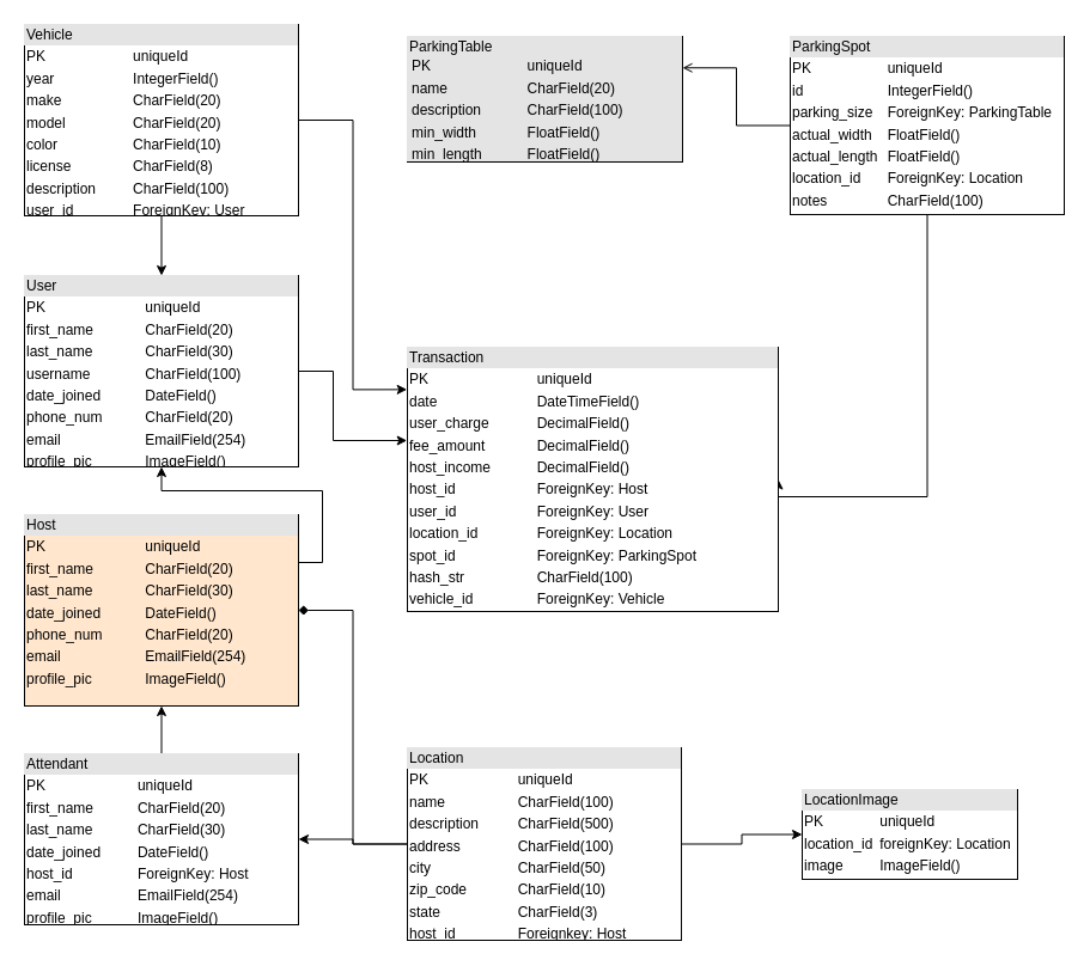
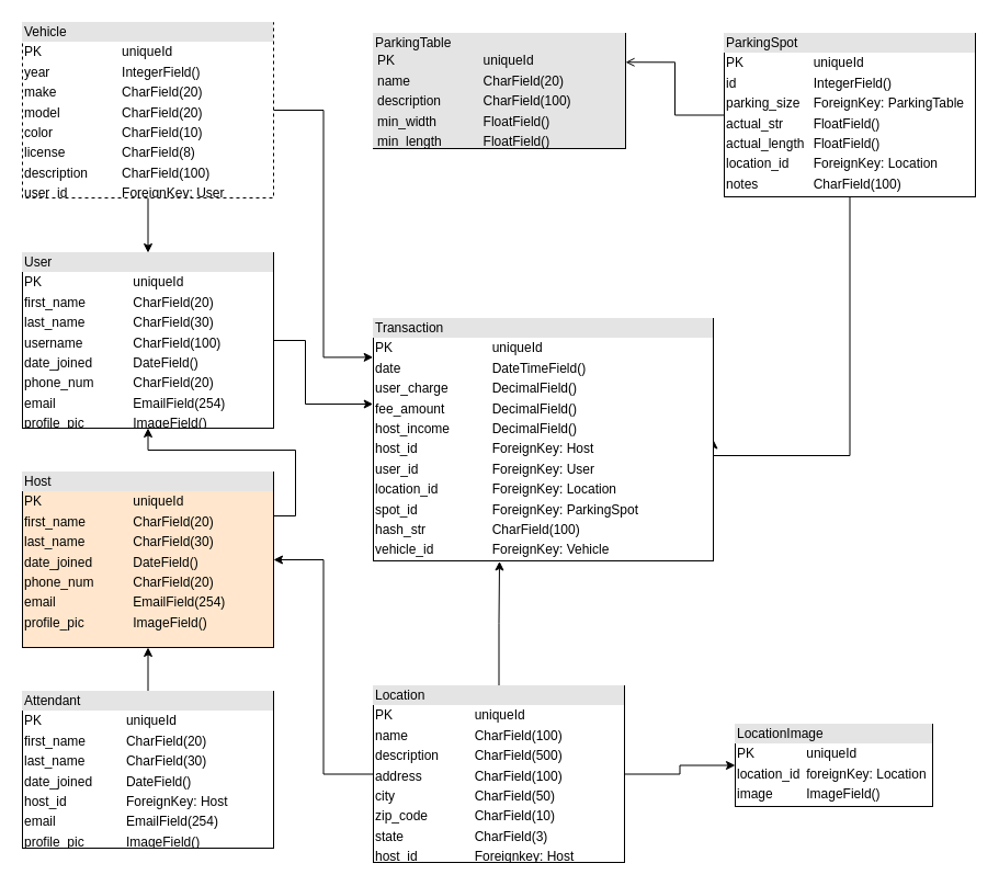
- <mxCell id="19" value="&lt;div style=&quot;box-sizing: border-box ; width: 100% ; background: #e4e4e4 ; padding: 2px&quot;&gt;ParkingSpot&lt;/div&gt;&lt;table style=&quot;width: 100% ; font-size: 1em&quot; cellpadding=&quot;2&quot; cellspacing=&quot;0&quot;&gt;&lt;tbody&gt;&lt;tr&gt;&lt;td&gt;PK&lt;/td&gt;&lt;td&gt;uniqueId&lt;/td&gt;&lt;/tr&gt;&lt;tr&gt;&lt;td&gt;id&lt;/td&gt;&lt;td&gt;IntegerField()&lt;/td&gt;&lt;/tr&gt;&lt;tr&gt;&lt;td&gt;parking_size&lt;/td&gt;&lt;td&gt;ForeignKey: ParkingTable&lt;/td&gt;&lt;/tr&gt;&lt;tr&gt;&lt;td&gt;actual_width&lt;/td&gt;&lt;td&gt;FloatField()&lt;/td&gt;&lt;/tr&gt;&lt;tr&gt;&lt;td&gt;actual_length&lt;br&gt;&lt;/td&gt;&lt;td&gt;FloatField()&lt;/td&gt;&lt;/tr&gt;&lt;tr&gt;&lt;td&gt;location_id&lt;/td&gt;&lt;td&gt;ForeignKey: Location&lt;/td&gt;&lt;/tr&gt;&lt;tr&gt;&lt;td&gt;notes&lt;/td&gt;&lt;td&gt;CharField(100)&lt;/td&gt;&lt;/tr&gt;&lt;/tbody&gt;&lt;/table&gt;" style="verticalAlign=top;align=left;overflow=fill;html=1;" vertex="1" parent="1"><mxGeometry x="660" y="30" width="229" height="149" as="geometry" /></mxCell>
+ <mxCell id="19" value="&lt;div style=&quot;box-sizing: border-box ; width: 100% ; background: #e4e4e4 ; padding: 2px&quot;&gt;ParkingSpot&lt;/div&gt;&lt;table style=&quot;width: 100% ; font-size: 1em&quot; cellpadding=&quot;2&quot; cellspacing=&quot;0&quot;&gt;&lt;tbody&gt;&lt;tr&gt;&lt;td&gt;PK&lt;/td&gt;&lt;td&gt;uniqueId&lt;/td&gt;&lt;/tr&gt;&lt;tr&gt;&lt;td&gt;id&lt;/td&gt;&lt;td&gt;IntegerField()&lt;/td&gt;&lt;/tr&gt;&lt;tr&gt;&lt;td&gt;parking_size&lt;/td&gt;&lt;td&gt;ForeignKey: ParkingTable&lt;/td&gt;&lt;/tr&gt;&lt;tr&gt;&lt;td&gt;actual_str&lt;/td&gt;&lt;td&gt;FloatField()&lt;/td&gt;&lt;/tr&gt;&lt;tr&gt;&lt;td&gt;actual_length&lt;br&gt;&lt;/td&gt;&lt;td&gt;FloatField()&lt;/td&gt;&lt;/tr&gt;&lt;tr&gt;&lt;td&gt;location_id&lt;/td&gt;&lt;td&gt;ForeignKey: Location&lt;/td&gt;&lt;/tr&gt;&lt;tr&gt;&lt;td&gt;notes&lt;/td&gt;&lt;td&gt;CharField(100)&lt;/td&gt;&lt;/tr&gt;&lt;/tbody&gt;&lt;/table&gt;" style="verticalAlign=top;align=left;overflow=fill;html=1;" vertex="1" parent="1"><mxGeometry x="660" y="30" width="229" height="149" as="geometry" /></mxCell>
- <mxCell id="12" value="&lt;div style=&quot;box-sizing: border-box ; width: 100% ; background: #e4e4e4 ; padding: 2px&quot;&gt;Vehicle&lt;/div&gt;&lt;table style=&quot;width: 100% ; font-size: 1em&quot; cellpadding=&quot;2&quot; cellspacing=&quot;0&quot;&gt;&lt;tbody&gt;&lt;tr&gt;&lt;td&gt;PK&lt;/td&gt;&lt;td&gt;uniqueId&lt;/td&gt;&lt;/tr&gt;&lt;tr&gt;&lt;td&gt;year&lt;/td&gt;&lt;td&gt;IntegerField()&lt;/td&gt;&lt;/tr&gt;&lt;tr&gt;&lt;td&gt;make&lt;/td&gt;&lt;td&gt;CharField(20)&lt;/td&gt;&lt;/tr&gt;&lt;tr&gt;&lt;td&gt;model&lt;/td&gt;&lt;td&gt;CharField(20)&lt;/td&gt;&lt;/tr&gt;&lt;tr&gt;&lt;td&gt;color&lt;/td&gt;&lt;td&gt;CharField(10)&lt;/td&gt;&lt;/tr&gt;&lt;tr&gt;&lt;td&gt;license&lt;/td&gt;&lt;td&gt;CharField(8)&lt;/td&gt;&lt;/tr&gt;&lt;tr&gt;&lt;td&gt;description&lt;/td&gt;&lt;td&gt;CharField(100)&lt;/td&gt;&lt;/tr&gt;&lt;tr&gt;&lt;td&gt;user_id&lt;/td&gt;&lt;td&gt;ForeignKey: User&lt;/td&gt;&lt;/tr&gt;&lt;/tbody&gt;&lt;/table&gt;" style="verticalAlign=top;align=left;overflow=fill;html=1;" vertex="1" parent="1"><mxGeometry x="20" y="20" width="229" height="160" as="geometry" /></mxCell>
+ <mxCell id="12" value="&lt;div style=&quot;box-sizing: border-box ; width: 100% ; background: #e4e4e4 ; padding: 2px&quot;&gt;Vehicle&lt;/div&gt;&lt;table style=&quot;width: 100% ; font-size: 1em&quot; cellpadding=&quot;2&quot; cellspacing=&quot;0&quot;&gt;&lt;tbody&gt;&lt;tr&gt;&lt;td&gt;PK&lt;/td&gt;&lt;td&gt;uniqueId&lt;/td&gt;&lt;/tr&gt;&lt;tr&gt;&lt;td&gt;year&lt;/td&gt;&lt;td&gt;IntegerField()&lt;/td&gt;&lt;/tr&gt;&lt;tr&gt;&lt;td&gt;make&lt;/td&gt;&lt;td&gt;CharField(20)&lt;/td&gt;&lt;/tr&gt;&lt;tr&gt;&lt;td&gt;model&lt;/td&gt;&lt;td&gt;CharField(20)&lt;/td&gt;&lt;/tr&gt;&lt;tr&gt;&lt;td&gt;color&lt;/td&gt;&lt;td&gt;CharField(10)&lt;/td&gt;&lt;/tr&gt;&lt;tr&gt;&lt;td&gt;license&lt;/td&gt;&lt;td&gt;CharField(8)&lt;/td&gt;&lt;/tr&gt;&lt;tr&gt;&lt;td&gt;description&lt;/td&gt;&lt;td&gt;CharField(100)&lt;/td&gt;&lt;/tr&gt;&lt;tr&gt;&lt;td&gt;user_id&lt;/td&gt;&lt;td&gt;ForeignKey: User&lt;/td&gt;&lt;/tr&gt;&lt;/tbody&gt;&lt;/table&gt;" style="verticalAlign=top;align=left;overflow=fill;html=1;dashed=1;" vertex="1" parent="1"><mxGeometry x="20" y="20" width="229" height="160" as="geometry" /></mxCell>
- <mxCell id="13" style="edgeStyle=orthogonalEdgeStyle;rounded=0;orthogonalLoop=1;jettySize=auto;html=1;entryX=1;entryY=0.5;entryDx=0;entryDy=0;endArrow=diamond;" edge="1" parent="1" source="16" target="7"><mxGeometry relative="1" as="geometry" /></mxCell>
+ <mxCell id="13" style="edgeStyle=orthogonalEdgeStyle;rounded=0;orthogonalLoop=1;jettySize=auto;html=1;entryX=1;entryY=0.5;entryDx=0;entryDy=0;" edge="1" parent="1" source="16" target="7"><mxGeometry relative="1" as="geometry" /></mxCell>
- <mxCell id="15" style="edgeStyle=orthogonalEdgeStyle;rounded=0;orthogonalLoop=1;jettySize=auto;html=1;" edge="1" parent="1" source="16" target="9"><mxGeometry relative="1" as="geometry" /></mxCell>
+ <mxCell id="15" style="edgeStyle=orthogonalEdgeStyle;rounded=0;orthogonalLoop=1;jettySize=auto;html=1;entryX=0.371;entryY=1.002;entryDx=0;entryDy=0;entryPerimeter=0;" edge="1" parent="1" source="16" target="20"><mxGeometry relative="1" as="geometry" /></mxCell>
